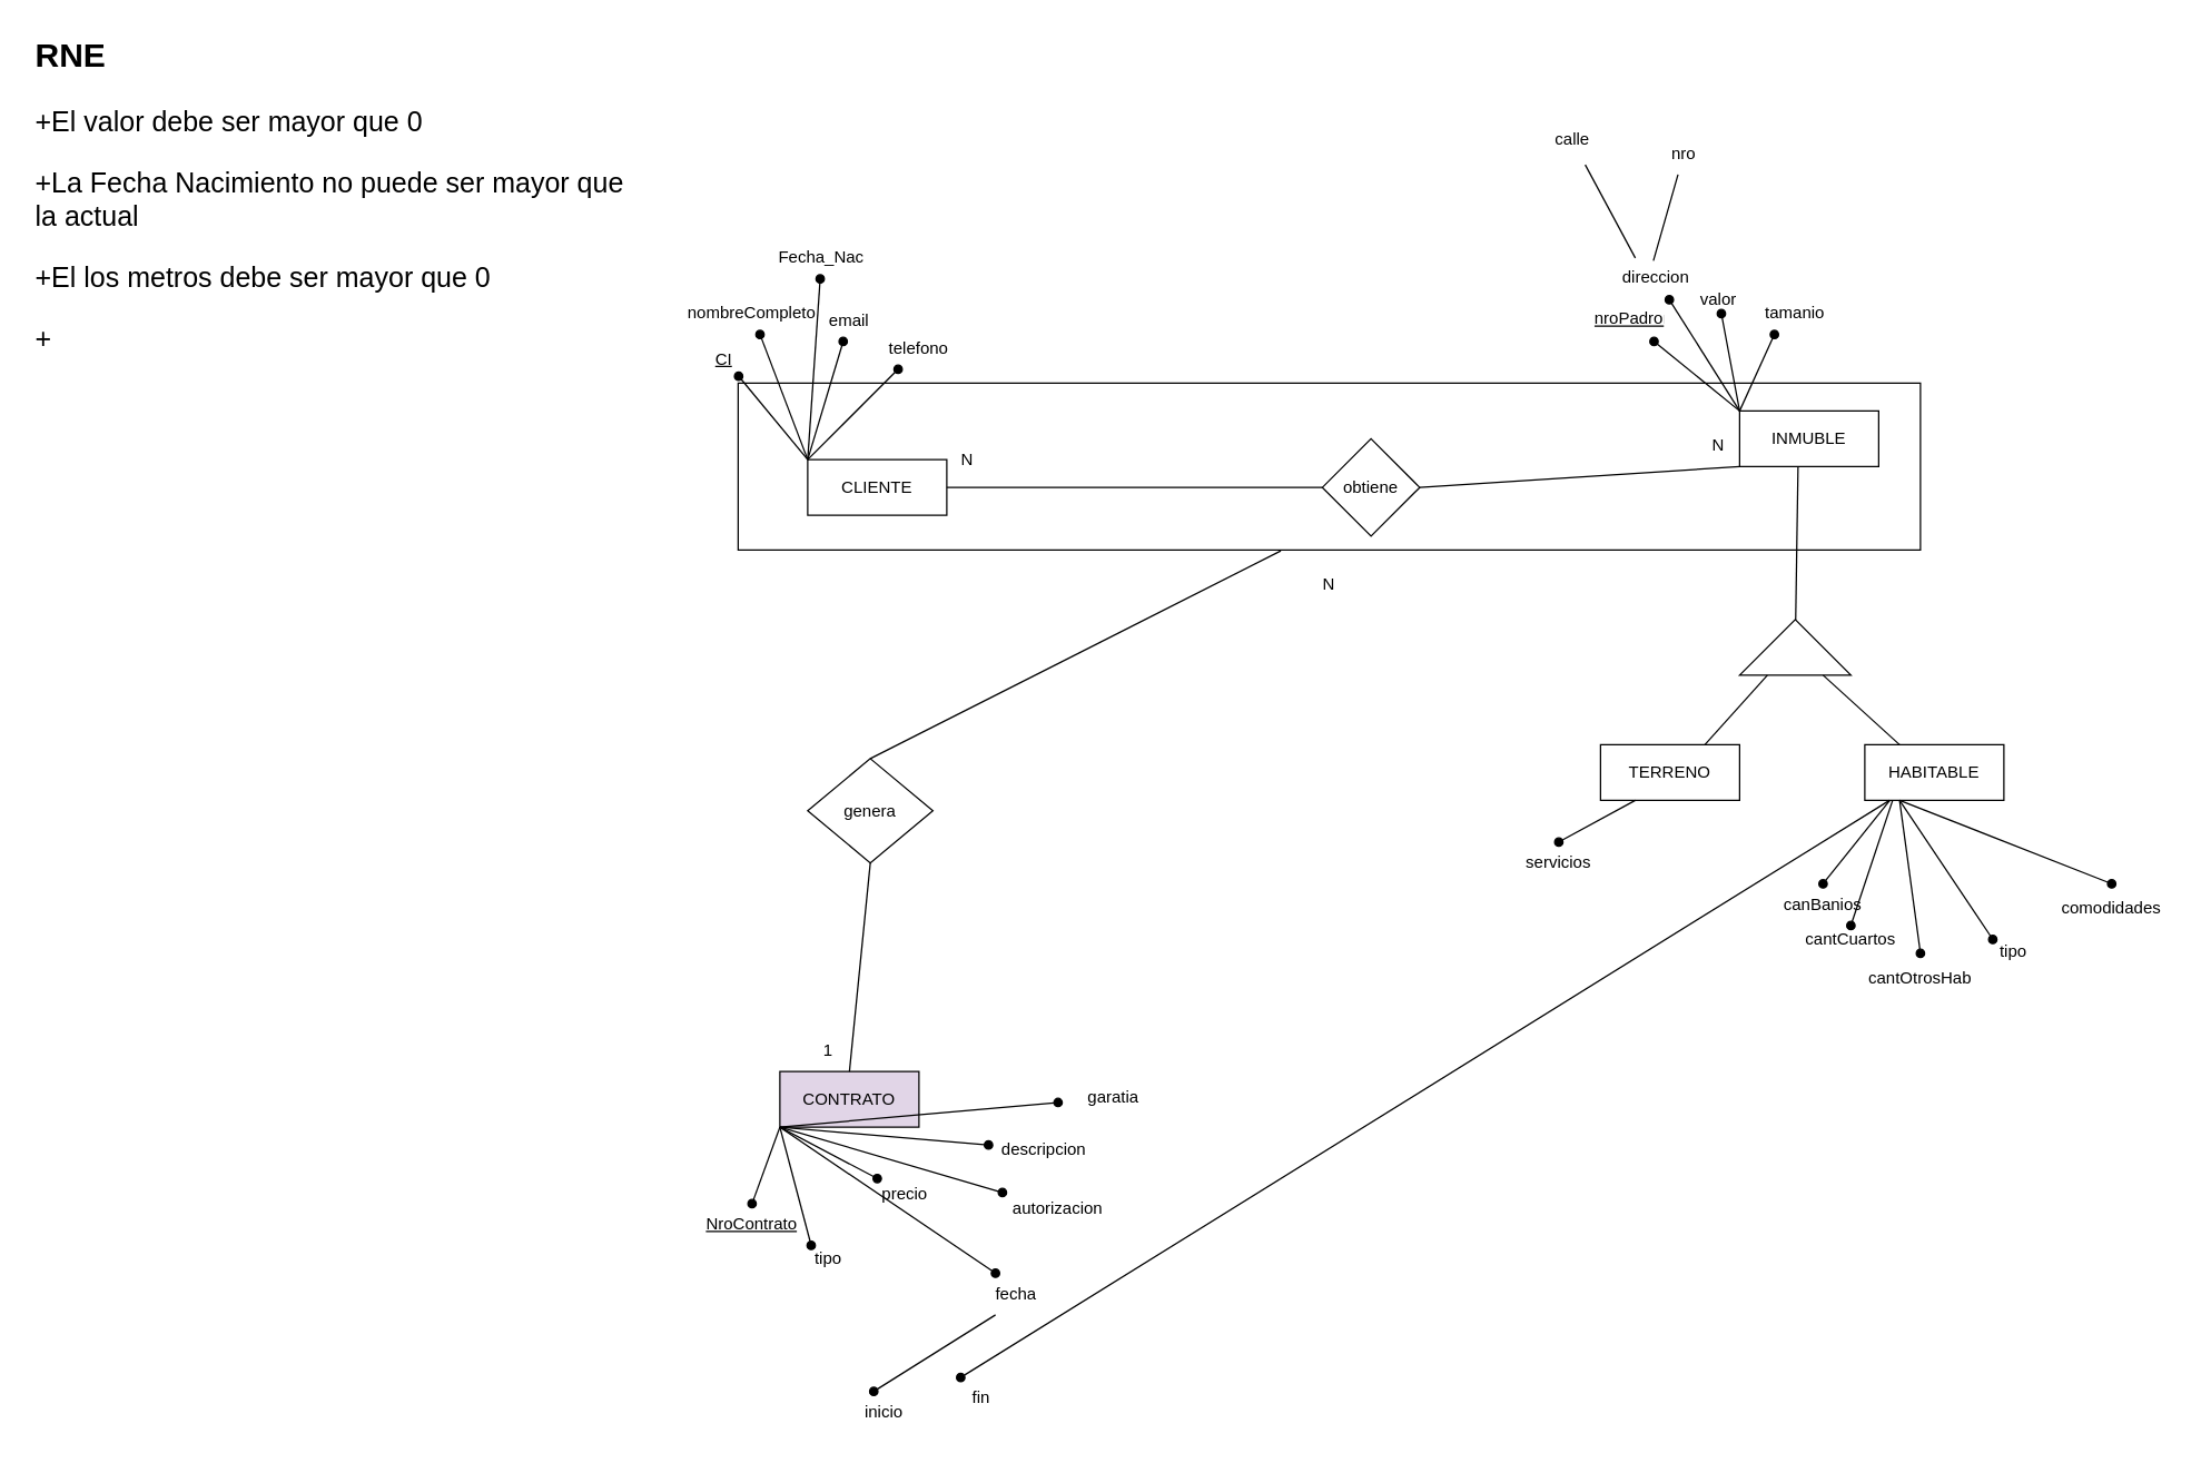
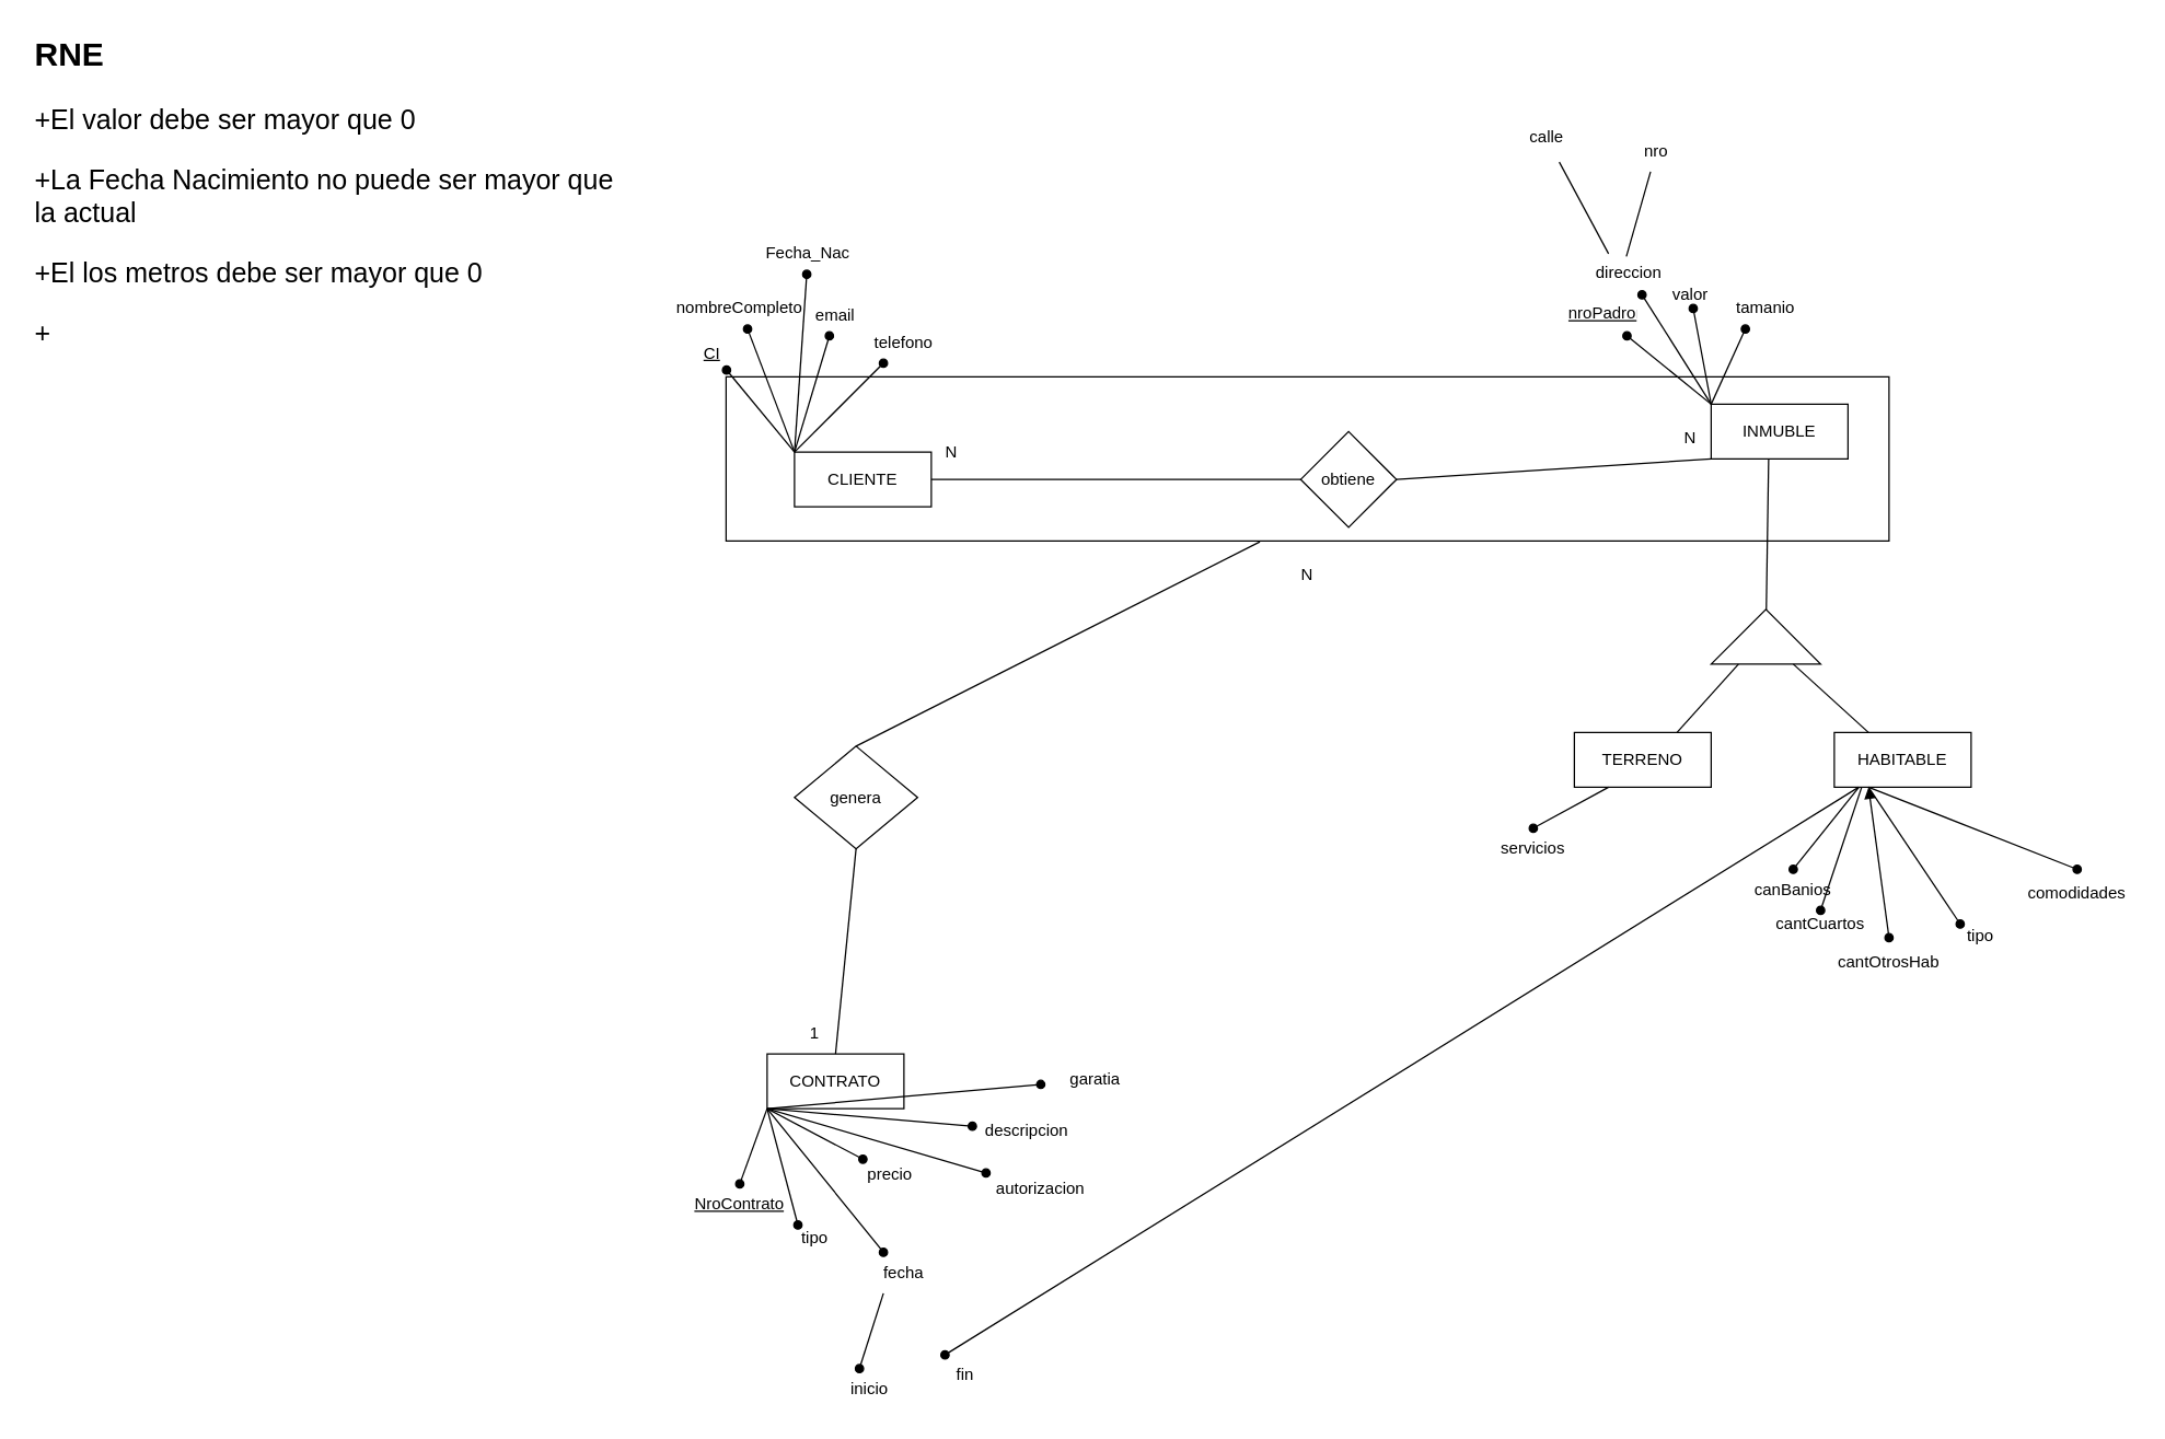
- <mxCell id="39" value="" style="endArrow=none;html=1;rounded=0;entryX=0.25;entryY=1;entryDx=0;entryDy=0;startArrow=oval;startFill=1;exitX=0.5;exitY=0;exitDx=0;exitDy=0;" parent="1" source="40" target="28" edge="1"><mxGeometry width="50" height="50" relative="1" as="geometry"><mxPoint x="1380" y="675" as="sourcePoint" /><mxPoint x="1350" y="635" as="targetPoint" /></mxGeometry></mxCell>
+ <mxCell id="39" value="" style="endArrow=block;html=1;rounded=0;entryX=0.25;entryY=1;entryDx=0;entryDy=0;startArrow=oval;startFill=1;exitX=0.5;exitY=0;exitDx=0;exitDy=0;" parent="1" source="40" target="28" edge="1"><mxGeometry width="50" height="50" relative="1" as="geometry"><mxPoint x="1380" y="675" as="sourcePoint" /><mxPoint x="1350" y="635" as="targetPoint" /></mxGeometry></mxCell>
- <mxCell id="43" value="CONTRATO" style="whiteSpace=wrap;html=1;align=center;fillColor=#e1d5e7;" parent="1" vertex="1"><mxGeometry x="560" y="770" width="100" height="40" as="geometry" /></mxCell>
+ <mxCell id="43" value="CONTRATO" style="whiteSpace=wrap;html=1;align=center;" parent="1" vertex="1"><mxGeometry x="560" y="770" width="100" height="40" as="geometry" /></mxCell>
- <mxCell id="48" value="fecha" style="text;html=1;strokeColor=none;fillColor=none;align=center;verticalAlign=middle;whiteSpace=wrap;rounded=0;" parent="1" vertex="1"><mxGeometry x="700" y="915" width="60" height="30" as="geometry" /></mxCell>
+ <mxCell id="48" value="fecha" style="text;html=1;strokeColor=none;fillColor=none;align=center;verticalAlign=middle;whiteSpace=wrap;rounded=0;" parent="1" vertex="1"><mxGeometry x="630" y="915" width="60" height="30" as="geometry" /></mxCell>
